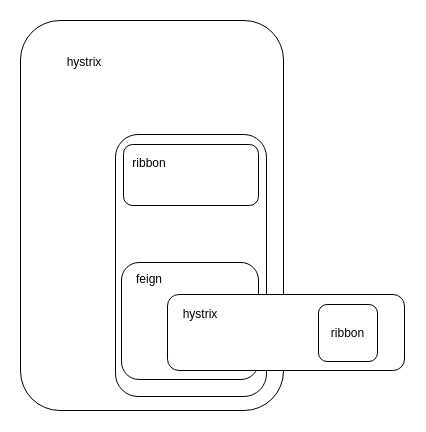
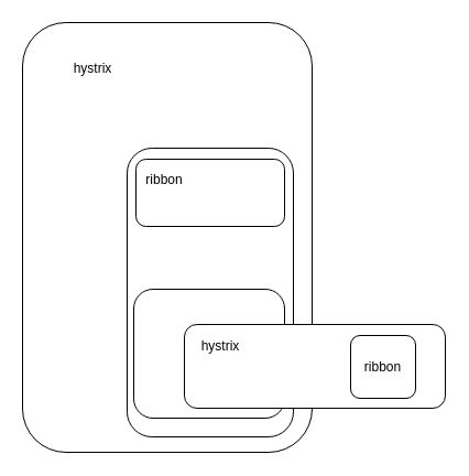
- <mxCell id="8" value="feign" style="text;html=1;strokeColor=none;fillColor=none;align=center;verticalAlign=middle;whiteSpace=wrap;rounded=0;" vertex="1" parent="1"><mxGeometry x="129" y="269" width="40" height="20" as="geometry" /></mxCell>
